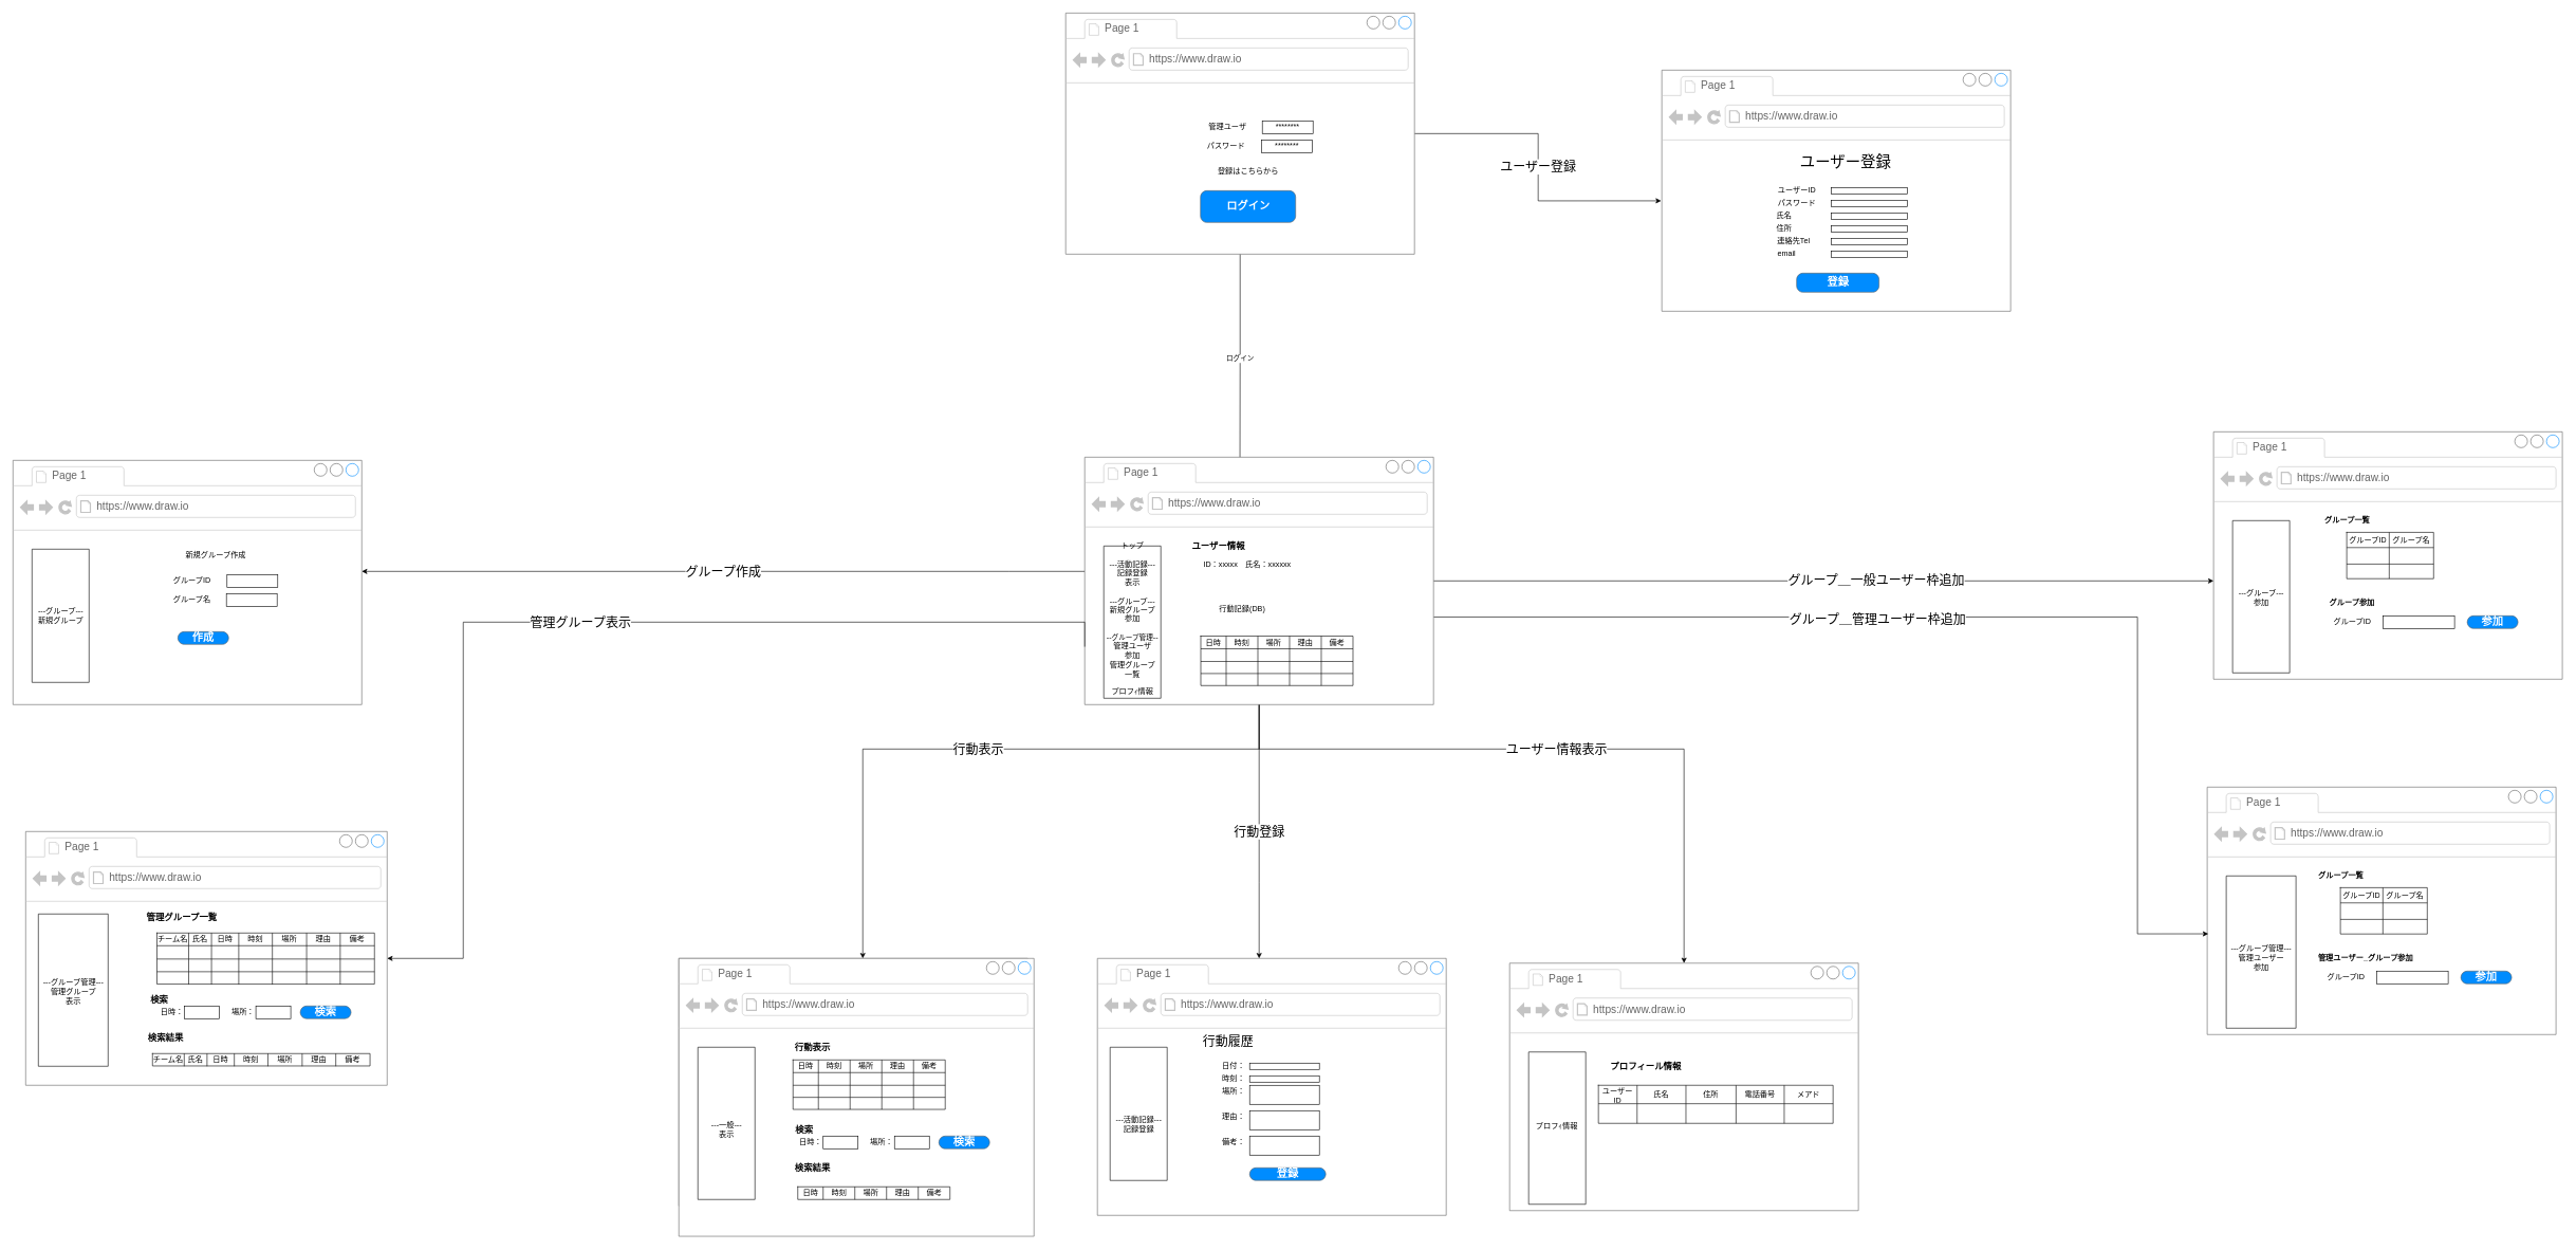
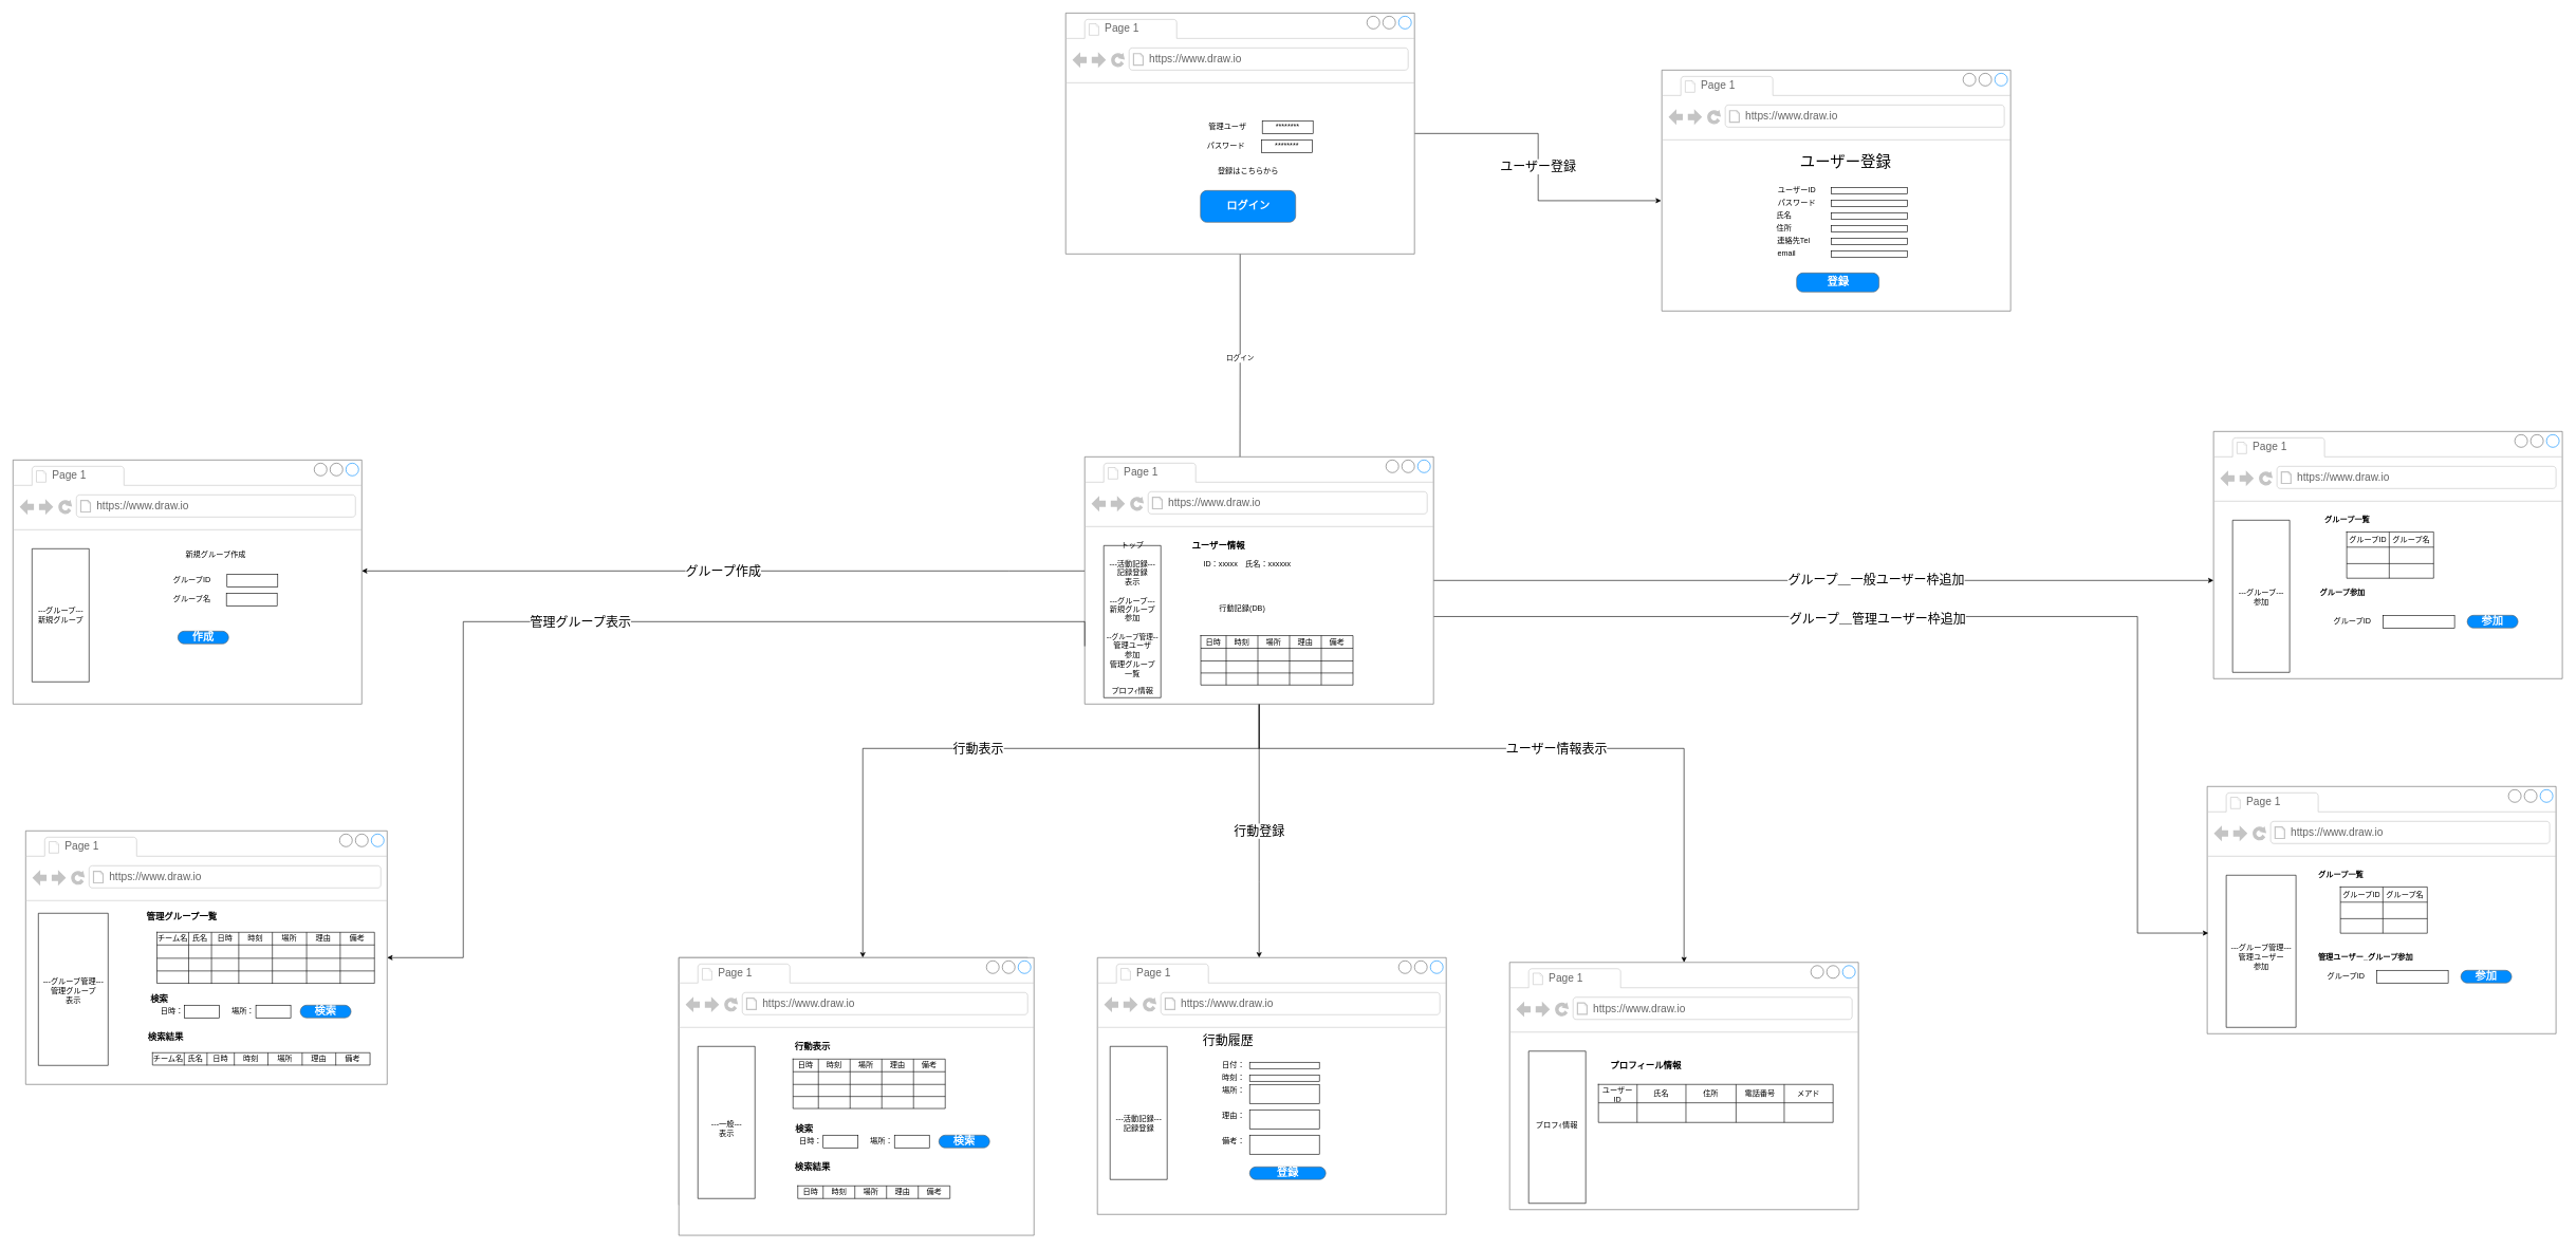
- <mxCell id="142" value="&lt;b&gt;グループ参加&lt;/b&gt;" style="text;html=1;strokeColor=none;fillColor=none;align=center;verticalAlign=middle;whiteSpace=wrap;rounded=0;" parent="127" vertex="1"><mxGeometry x="160" y="260" width="117" height="20" as="geometry" /></mxCell>
+ <mxCell id="142" value="&lt;b&gt;グループ参加&lt;/b&gt;" style="text;html=1;strokeColor=none;fillColor=none;align=center;verticalAlign=middle;whiteSpace=wrap;rounded=0;" parent="127" vertex="1"><mxGeometry x="145" y="245" width="117" height="20" as="geometry" /></mxCell>
